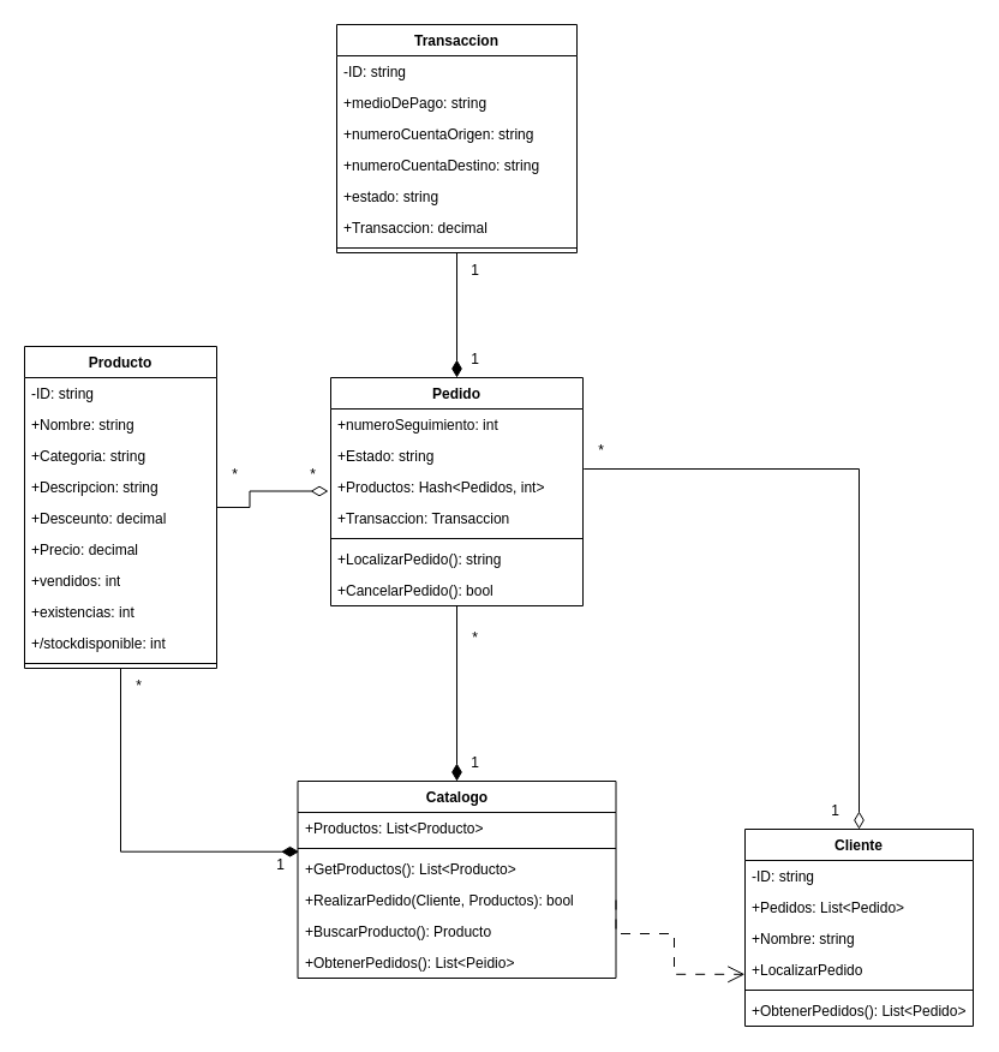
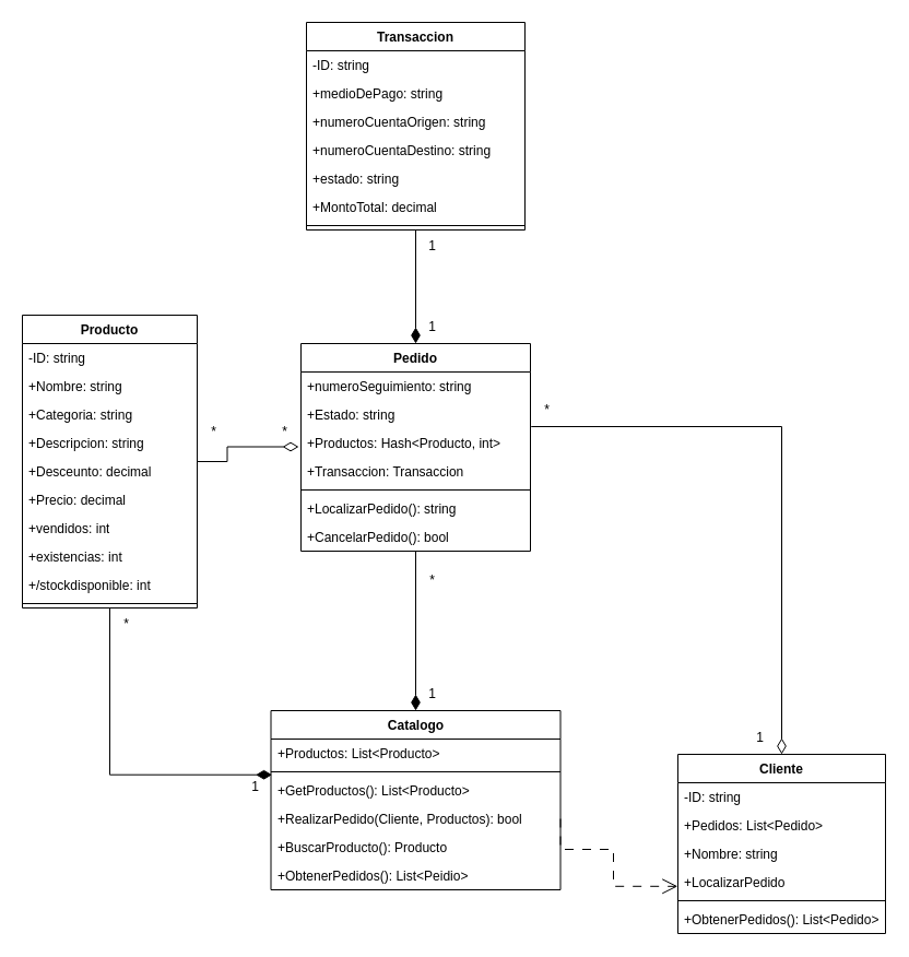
- <mxCell id="39" value="+Transaccion: decimal" style="text;strokeColor=none;fillColor=none;align=left;verticalAlign=top;spacingLeft=4;spacingRight=4;overflow=hidden;rotatable=0;points=[[0,0.5],[1,0.5]];portConstraint=eastwest;whiteSpace=wrap;html=1;" vertex="1" parent="33"><mxGeometry y="156" width="200" height="26" as="geometry" /></mxCell>
+ <mxCell id="39" value="+MontoTotal: decimal" style="text;strokeColor=none;fillColor=none;align=left;verticalAlign=top;spacingLeft=4;spacingRight=4;overflow=hidden;rotatable=0;points=[[0,0.5],[1,0.5]];portConstraint=eastwest;whiteSpace=wrap;html=1;" vertex="1" parent="33"><mxGeometry y="156" width="200" height="26" as="geometry" /></mxCell>
- <mxCell id="25" value="+numeroSeguimiento: int" style="text;strokeColor=none;fillColor=none;align=left;verticalAlign=top;spacingLeft=4;spacingRight=4;overflow=hidden;rotatable=0;points=[[0,0.5],[1,0.5]];portConstraint=eastwest;whiteSpace=wrap;html=1;" vertex="1" parent="24"><mxGeometry y="26" width="210" height="26" as="geometry" /></mxCell>
+ <mxCell id="25" value="+numeroSeguimiento: string" style="text;strokeColor=none;fillColor=none;align=left;verticalAlign=top;spacingLeft=4;spacingRight=4;overflow=hidden;rotatable=0;points=[[0,0.5],[1,0.5]];portConstraint=eastwest;whiteSpace=wrap;html=1;" vertex="1" parent="24"><mxGeometry y="26" width="210" height="26" as="geometry" /></mxCell>
- <mxCell id="27" value="+Productos: Hash&amp;lt;Pedidos, int&amp;gt;" style="text;strokeColor=none;fillColor=none;align=left;verticalAlign=top;spacingLeft=4;spacingRight=4;overflow=hidden;rotatable=0;points=[[0,0.5],[1,0.5]];portConstraint=eastwest;whiteSpace=wrap;html=1;" vertex="1" parent="24"><mxGeometry y="78" width="210" height="26" as="geometry" /></mxCell>
+ <mxCell id="27" value="+Productos: Hash&amp;lt;Producto, int&amp;gt;" style="text;strokeColor=none;fillColor=none;align=left;verticalAlign=top;spacingLeft=4;spacingRight=4;overflow=hidden;rotatable=0;points=[[0,0.5],[1,0.5]];portConstraint=eastwest;whiteSpace=wrap;html=1;" vertex="1" parent="24"><mxGeometry y="78" width="210" height="26" as="geometry" /></mxCell>
